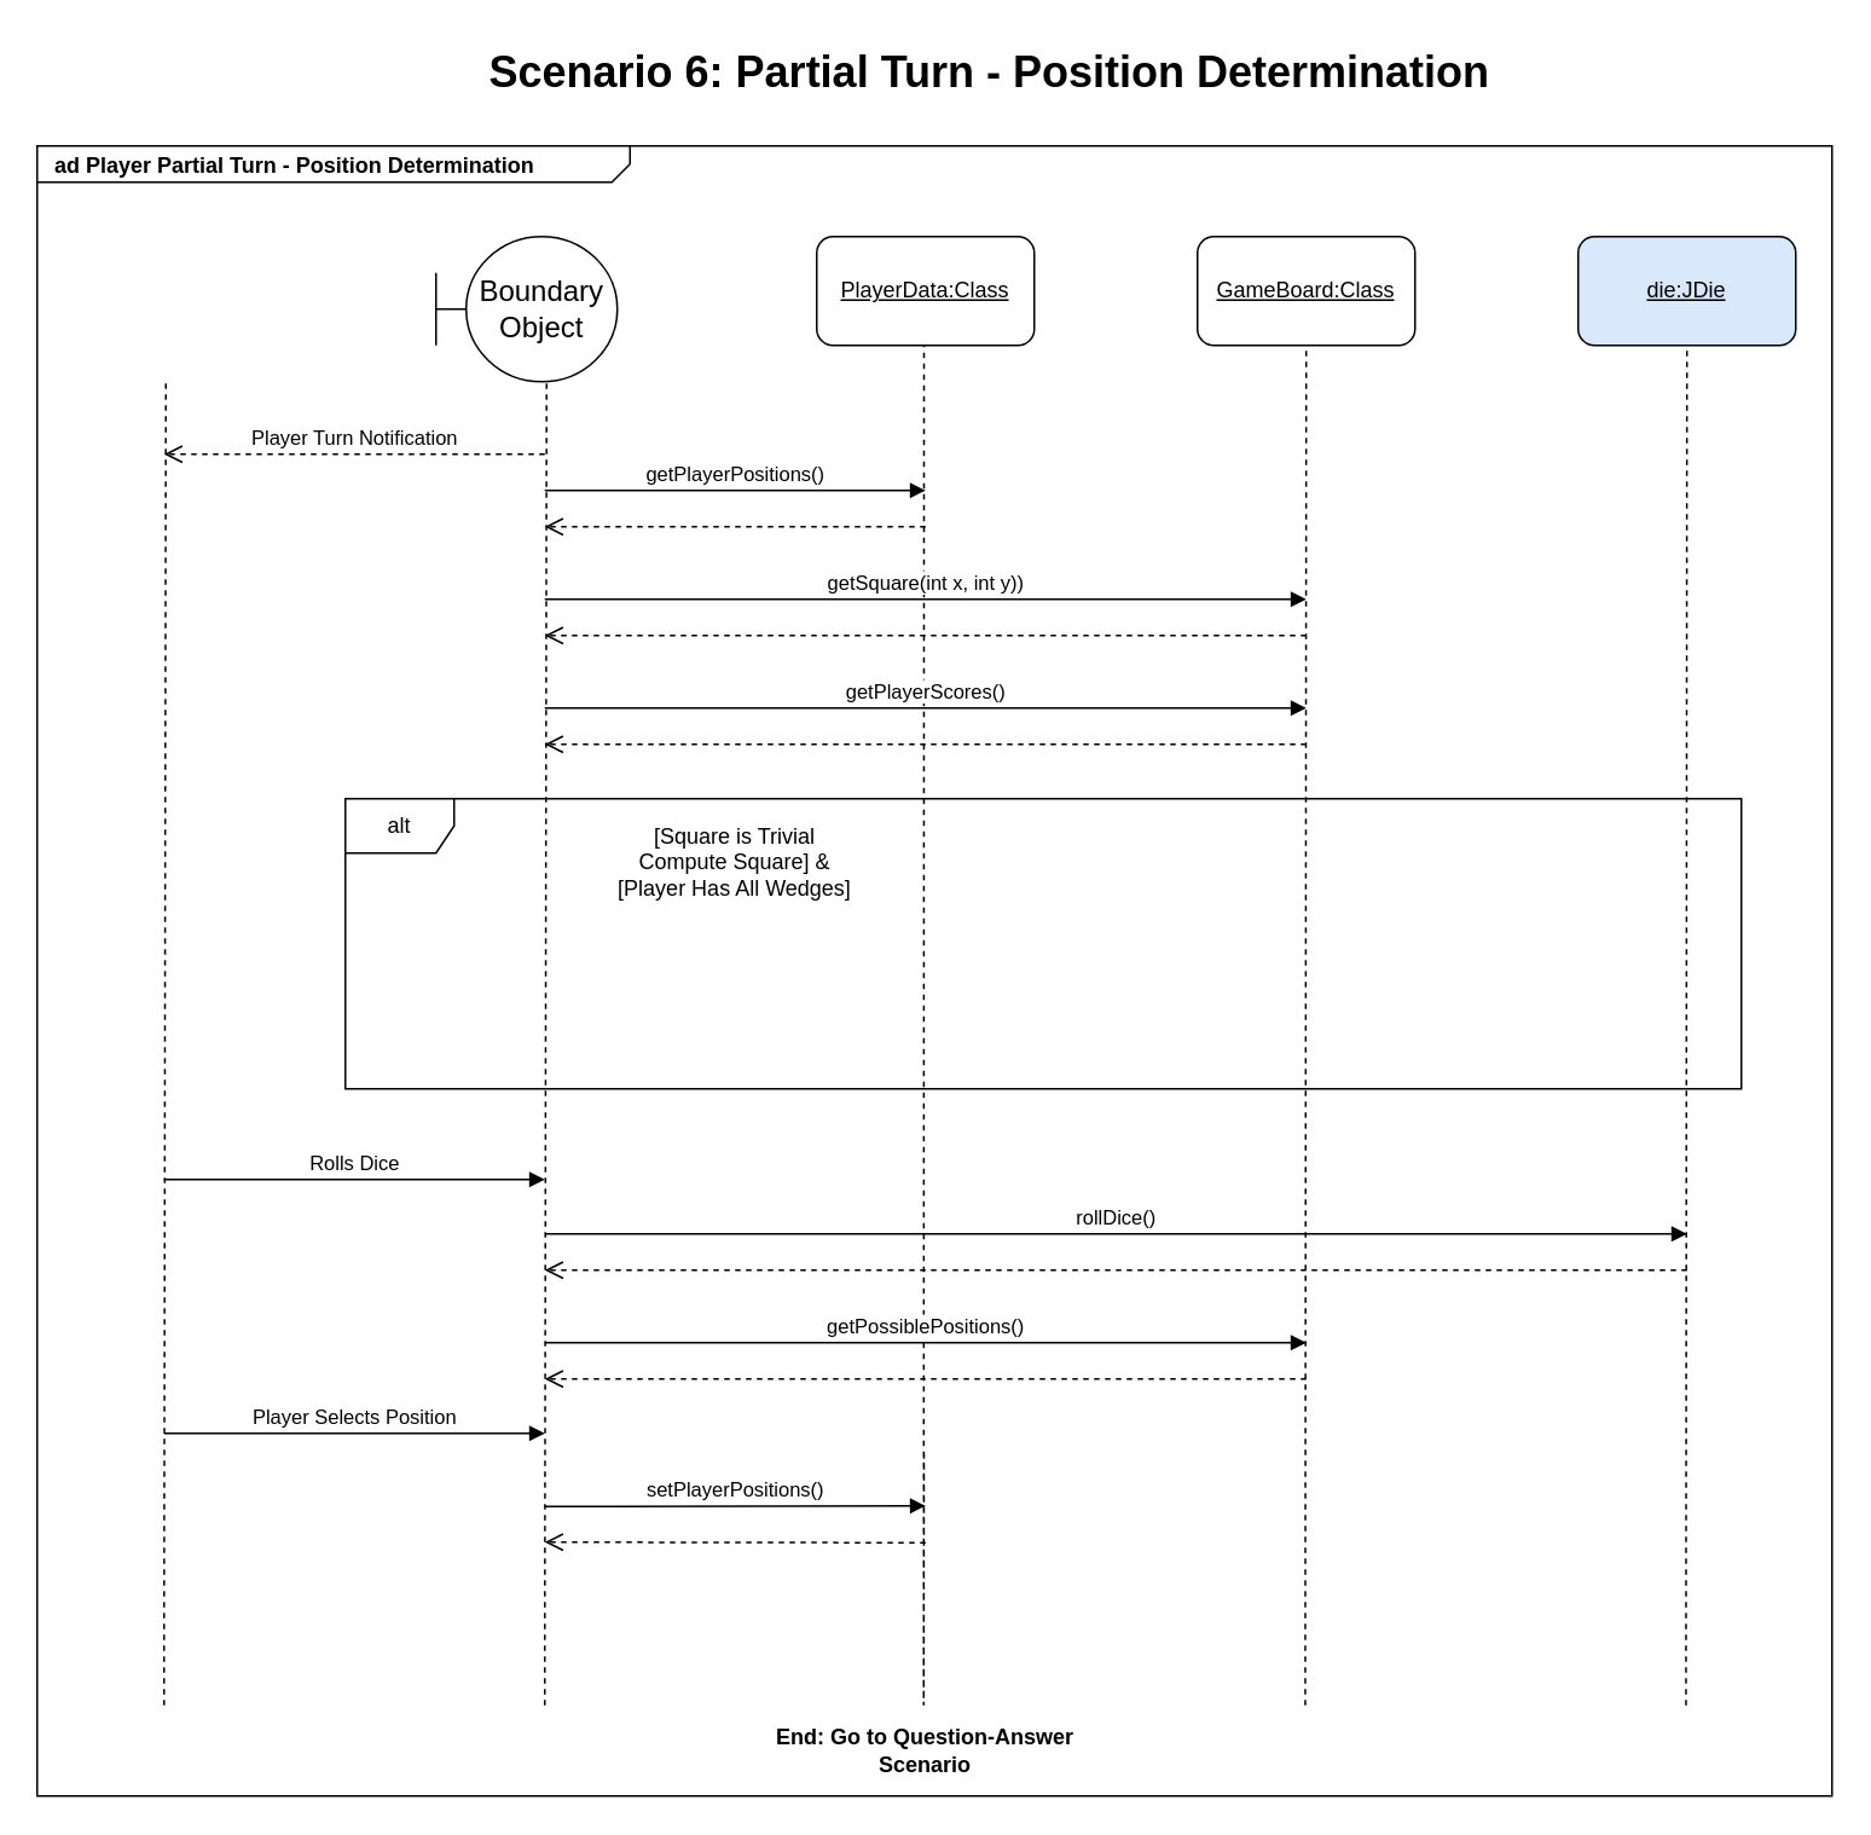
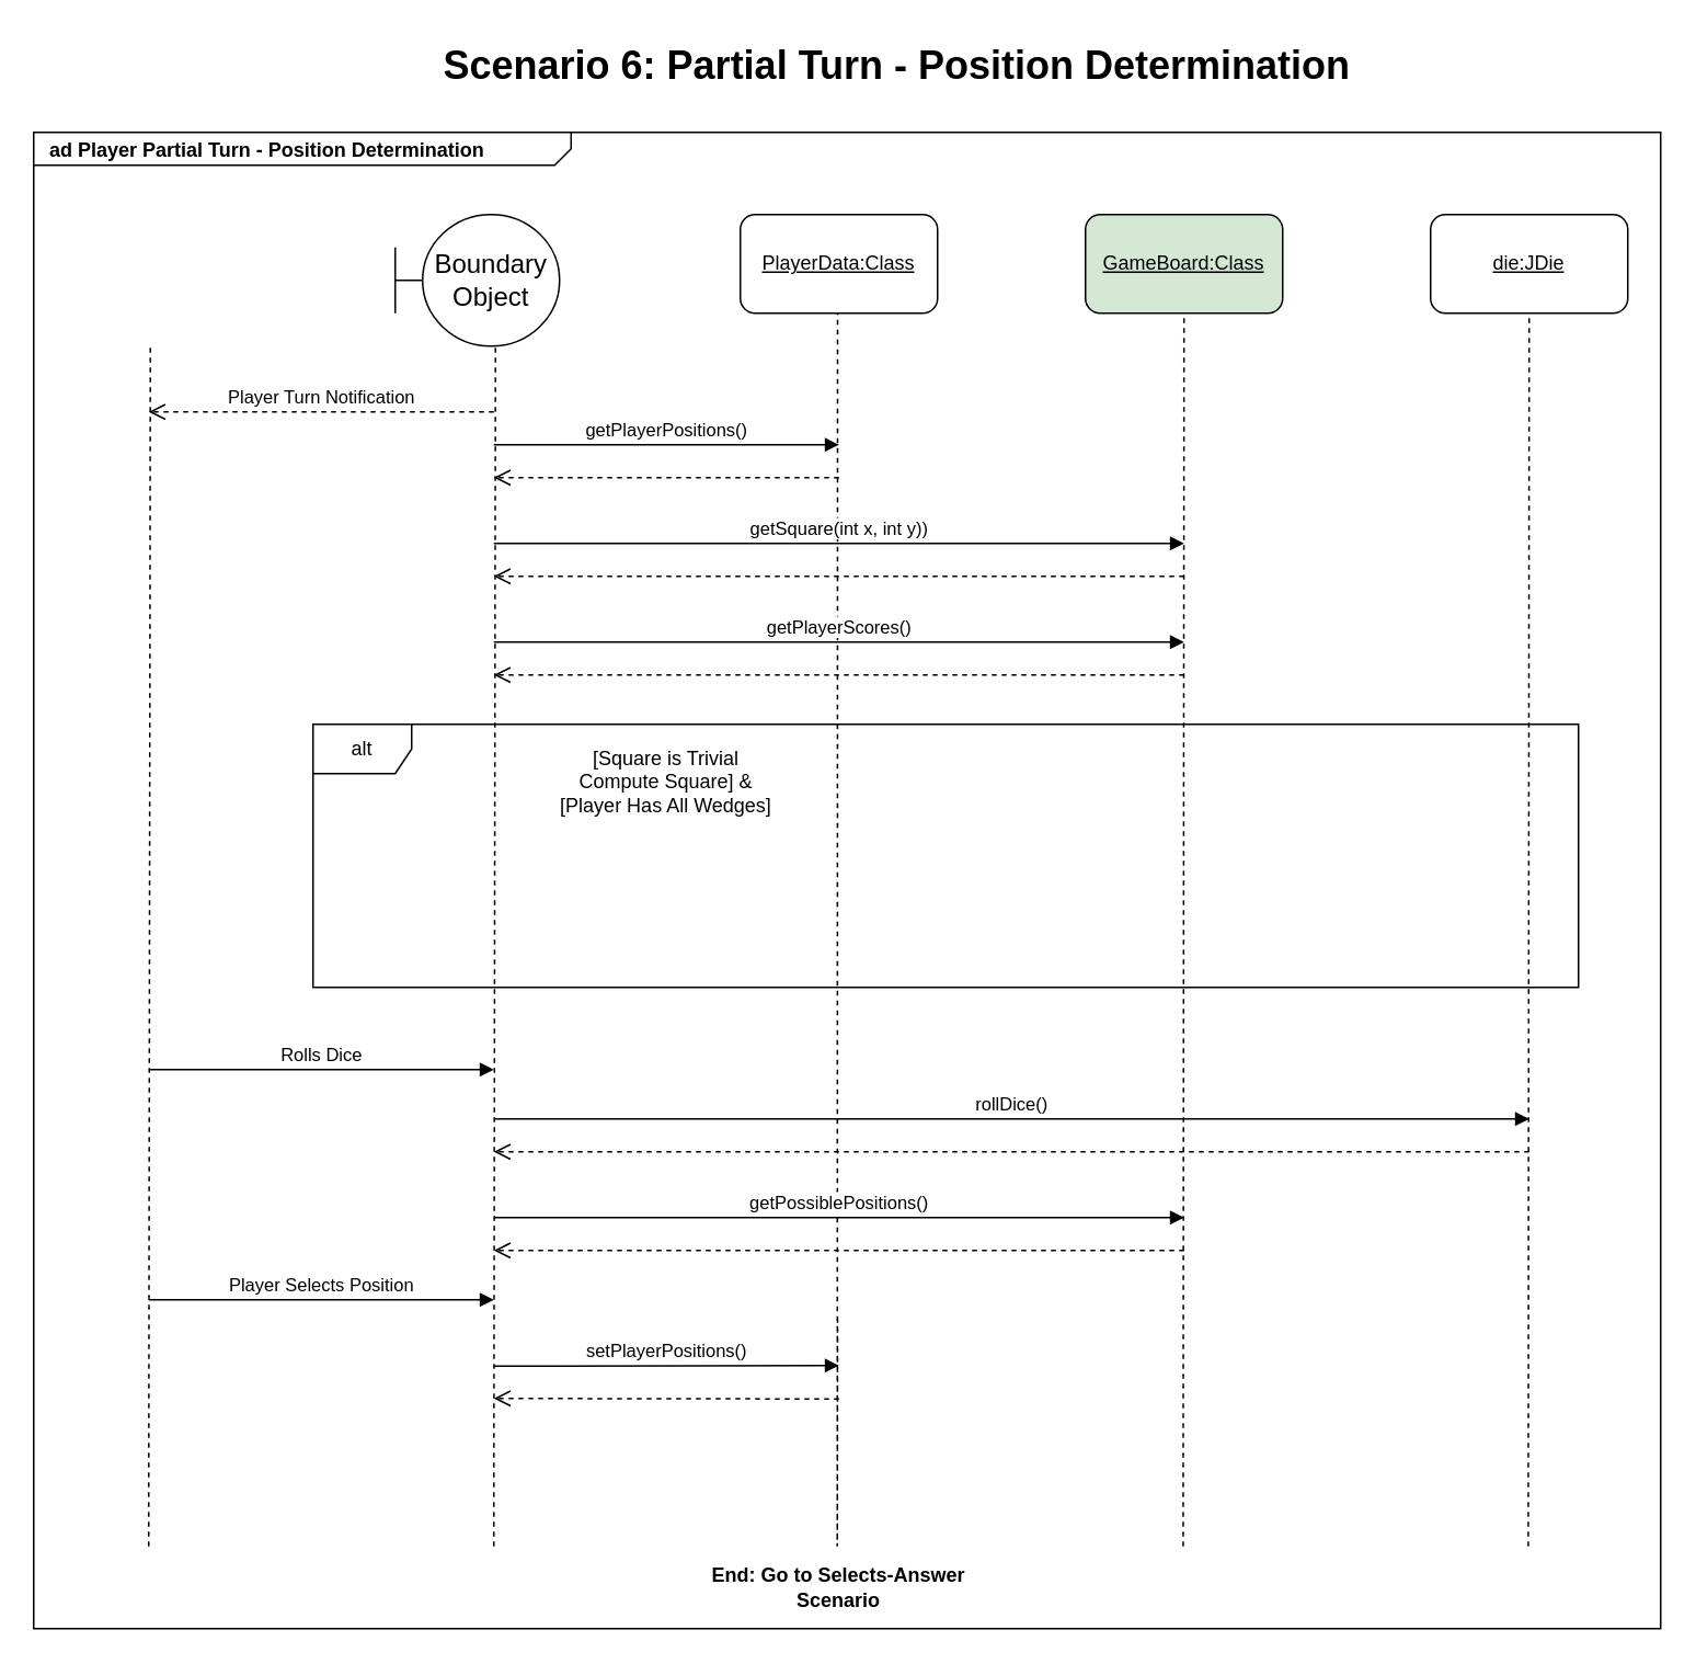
- <mxCell id="6" value="&lt;u&gt;GameBoard:Class&lt;/u&gt;" style="rounded=1;whiteSpace=wrap;html=1;" parent="1" vertex="1"><mxGeometry x="660" y="130" width="120" height="60" as="geometry" /></mxCell>
+ <mxCell id="6" value="&lt;u&gt;GameBoard:Class&lt;/u&gt;" style="rounded=1;whiteSpace=wrap;html=1;fillColor=#d5e8d4;" parent="1" vertex="1"><mxGeometry x="660" y="130" width="120" height="60" as="geometry" /></mxCell>
- <mxCell id="5" value="&lt;u&gt;die:JDie&lt;/u&gt;" style="rounded=1;whiteSpace=wrap;html=1;fillColor=#dae8fc;" parent="1" vertex="1"><mxGeometry x="870" y="130" width="120" height="60" as="geometry" /></mxCell>
+ <mxCell id="5" value="&lt;u&gt;die:JDie&lt;/u&gt;" style="rounded=1;whiteSpace=wrap;html=1;" parent="1" vertex="1"><mxGeometry x="870" y="130" width="120" height="60" as="geometry" /></mxCell>
- <mxCell id="26" value="&lt;b&gt;End: Go to Question-Answer Scenario&lt;/b&gt;" style="text;html=1;strokeColor=none;fillColor=none;align=center;verticalAlign=middle;whiteSpace=wrap;rounded=0;" parent="1" vertex="1"><mxGeometry x="425" y="950" width="170" height="30" as="geometry" /></mxCell>
+ <mxCell id="26" value="&lt;b&gt;End: Go to Selects-Answer Scenario&lt;/b&gt;" style="text;html=1;strokeColor=none;fillColor=none;align=center;verticalAlign=middle;whiteSpace=wrap;rounded=0;" parent="1" vertex="1"><mxGeometry x="425" y="950" width="170" height="30" as="geometry" /></mxCell>
